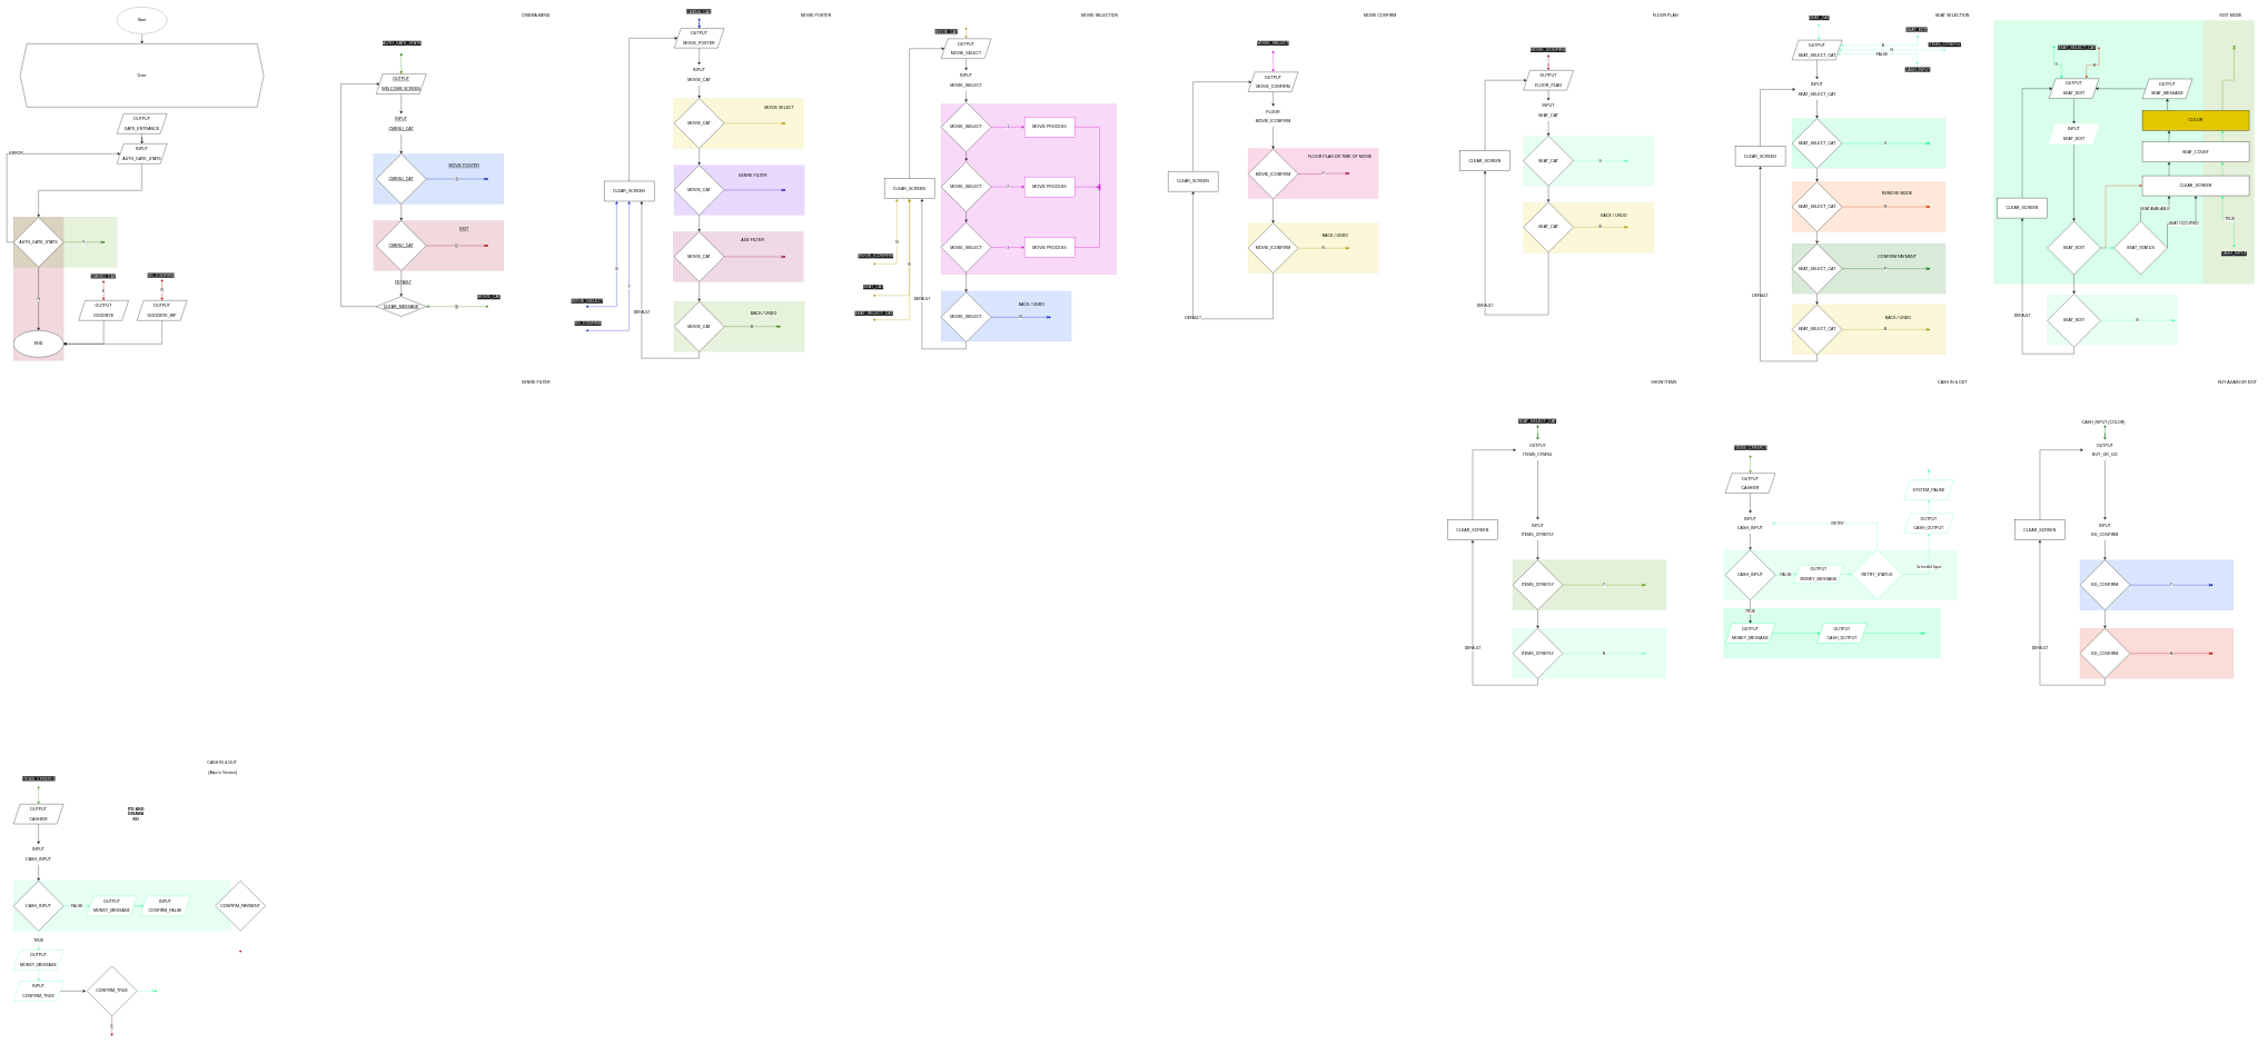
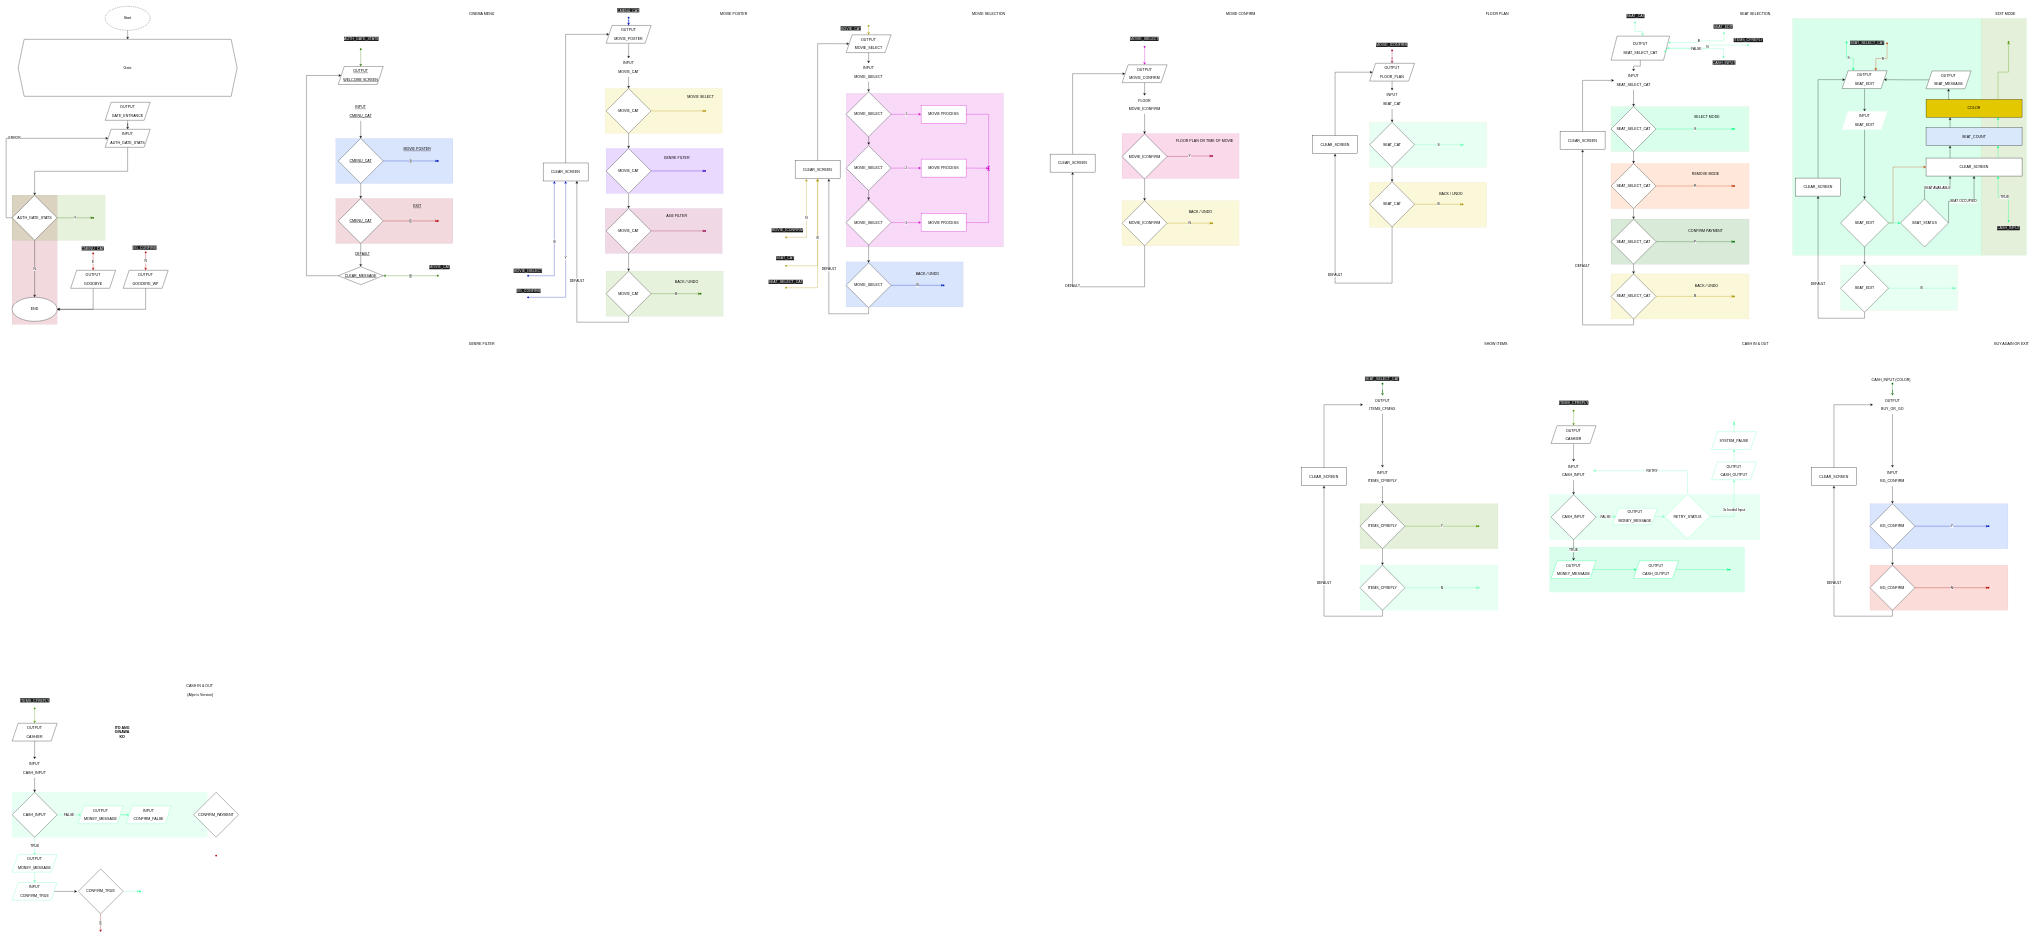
- <mxCell id="213" value="OUTPUT&lt;div&gt;&lt;br&gt;&lt;/div&gt;&lt;div&gt;SEAT_SELECT_CAT&lt;/div&gt;" style="shape=parallelogram;perimeter=parallelogramPerimeter;whiteSpace=wrap;html=1;fixedSize=1;" parent="1" vertex="1"><mxGeometry x="5370" y="119.44" width="150" height="59.25" as="geometry" /></mxCell>
+ <mxCell id="213" value="OUTPUT&lt;div&gt;&lt;br&gt;&lt;/div&gt;&lt;div&gt;SEAT_SELECT_CAT&lt;/div&gt;" style="shape=parallelogram;perimeter=parallelogramPerimeter;whiteSpace=wrap;html=1;fixedSize=1;" parent="1" vertex="1"><mxGeometry x="5370" y="119.44" width="195" height="80" as="geometry" /></mxCell>
- <mxCell id="67" style="edgeStyle=orthogonalEdgeStyle;rounded=0;orthogonalLoop=1;jettySize=auto;html=1;exitX=0.5;exitY=1;exitDx=0;exitDy=0;entryX=0.5;entryY=0;entryDx=0;entryDy=0;fontStyle=4" parent="1" source="68" target="70" edge="1"><mxGeometry relative="1" as="geometry" /></mxCell>
+ <mxCell id="233" value="SELECT MODE" style="text;html=1;align=center;verticalAlign=middle;resizable=0;points=[];autosize=1;strokeColor=none;fillColor=none;" parent="1" vertex="1"><mxGeometry x="5633.5" y="374" width="110" height="30" as="geometry" /></mxCell>
- <mxCell id="253" value="&lt;span style=&quot;font-weight: 400;&quot;&gt;SEAT_COUNT&lt;/span&gt;" style="rounded=0;whiteSpace=wrap;html=1;fontStyle=1;movable=0;" parent="1" vertex="1"><mxGeometry x="6420" y="424.51" width="320" height="60" as="geometry" /></mxCell>
+ <mxCell id="253" value="&lt;span style=&quot;font-weight: 400;&quot;&gt;SEAT_COUNT&lt;/span&gt;" style="rounded=0;whiteSpace=wrap;html=1;fontStyle=1;movable=0;fillColor=#dae8fc;" parent="1" vertex="1"><mxGeometry x="6420" y="424.51" width="320" height="60" as="geometry" /></mxCell>
